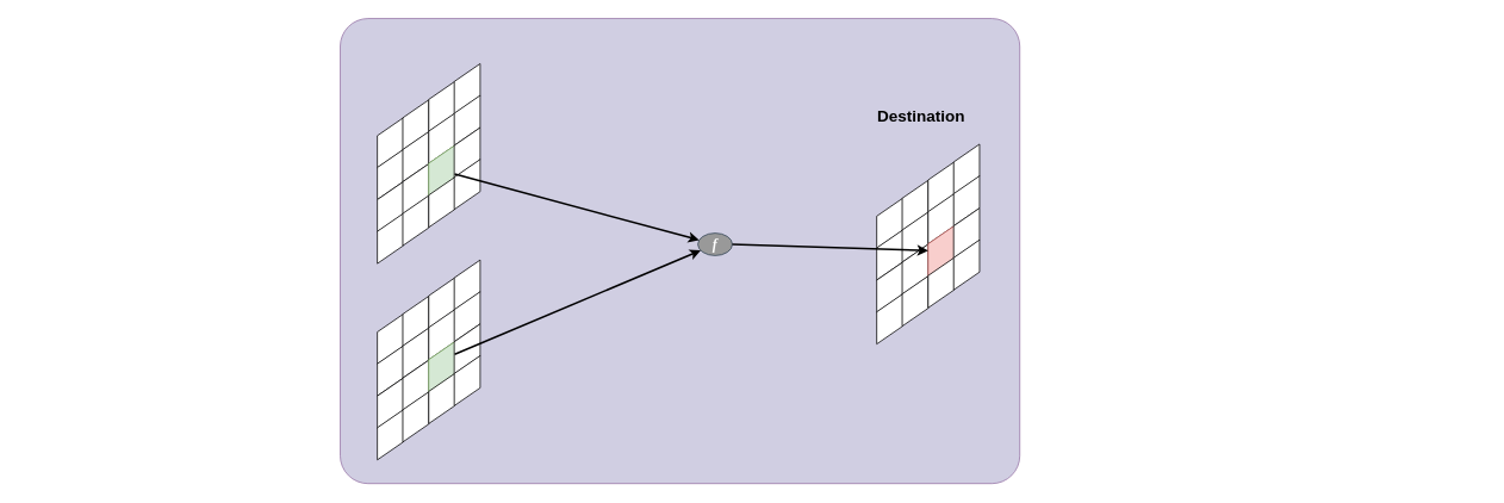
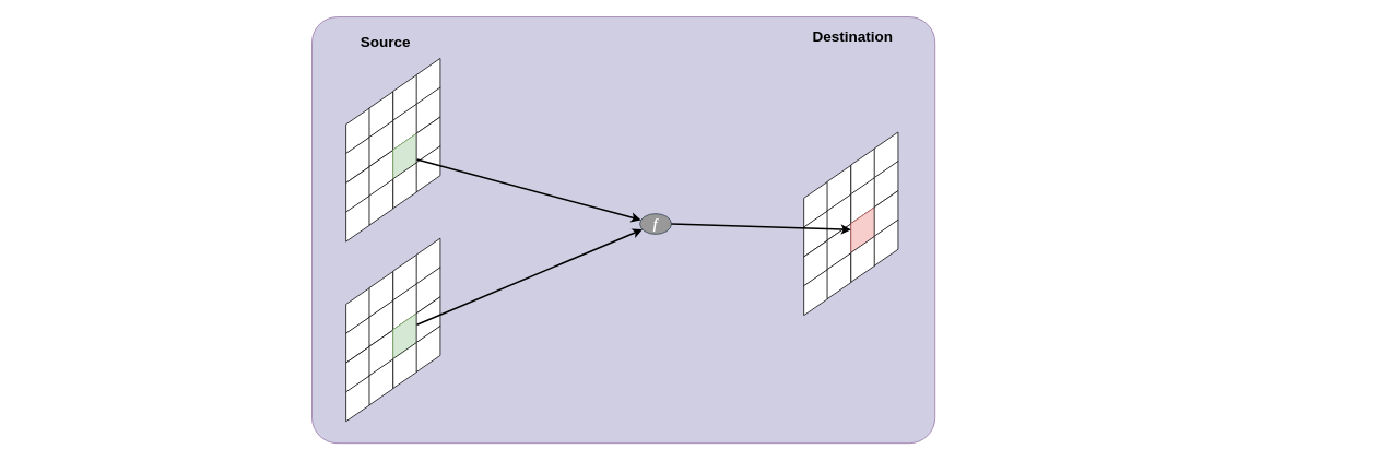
+ <mxCell id="61" value="&lt;span style=&quot;font-size: 18px;&quot;&gt;Source&lt;/span&gt;" style="rounded=0;whiteSpace=wrap;html=1;fontStyle=1;fontSize=18;strokeColor=none;fillColor=none;container=0;" vertex="1" parent="1"><mxGeometry x="410" y="30.5" width="120" height="40" as="geometry" /></mxCell>
- <mxCell id="60" value="&lt;span style=&quot;font-size: 18px;&quot;&gt;Destination&lt;/span&gt;" style="rounded=0;whiteSpace=wrap;html=1;fontStyle=1;fontSize=18;strokeColor=none;fillColor=none;" vertex="1" parent="1"><mxGeometry x="970" y="110" width="120" height="40" as="geometry" /></mxCell>
+ <mxCell id="60" value="&lt;span style=&quot;font-size: 18px;&quot;&gt;Destination&lt;/span&gt;" style="rounded=0;whiteSpace=wrap;html=1;fontStyle=1;fontSize=18;strokeColor=none;fillColor=none;" vertex="1" parent="1"><mxGeometry x="980" y="25" width="120" height="40" as="geometry" /></mxCell>
